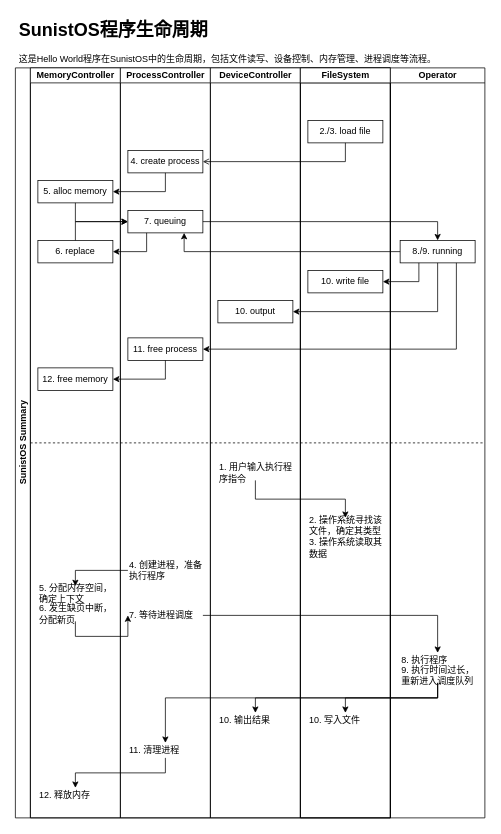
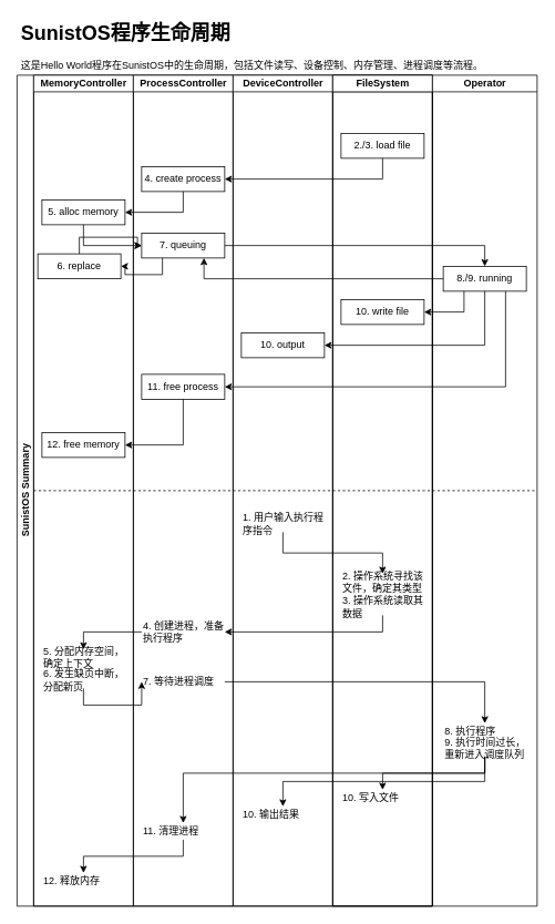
- <mxCell id="28" style="edgeStyle=orthogonalEdgeStyle;rounded=0;orthogonalLoop=1;jettySize=auto;html=1;exitX=0.5;exitY=1;exitDx=0;exitDy=0;entryX=1;entryY=0.5;entryDx=0;entryDy=0;endArrow=open;" edge="1" parent="3" source="23" target="12"><mxGeometry relative="1" as="geometry" /></mxCell>
+ <mxCell id="28" style="edgeStyle=orthogonalEdgeStyle;rounded=0;orthogonalLoop=1;jettySize=auto;html=1;exitX=0.5;exitY=1;exitDx=0;exitDy=0;entryX=1;entryY=0.5;entryDx=0;entryDy=0;" edge="1" parent="3" source="23" target="12"><mxGeometry relative="1" as="geometry" /></mxCell>
- <mxCell id="6" value="6. replace" style="rounded=0;whiteSpace=wrap;html=1;" vertex="1" parent="4"><mxGeometry x="10" y="230" width="100" height="30" as="geometry" /></mxCell>
+ <mxCell id="6" value="6. replace" style="rounded=0;whiteSpace=wrap;html=1;" vertex="1" parent="4"><mxGeometry x="5" y="215" width="100" height="30" as="geometry" /></mxCell>
- <mxCell id="7" value="12. free memory" style="rounded=0;whiteSpace=wrap;html=1;" vertex="1" parent="4"><mxGeometry x="10" y="400" width="100" height="30" as="geometry" /></mxCell>
+ <mxCell id="7" value="12. free memory" style="rounded=0;whiteSpace=wrap;html=1;" vertex="1" parent="4"><mxGeometry x="10" y="430" width="100" height="30" as="geometry" /></mxCell>
+ <mxCell id="34" style="edgeStyle=orthogonalEdgeStyle;rounded=0;orthogonalLoop=1;jettySize=auto;html=1;exitX=0.5;exitY=1;exitDx=0;exitDy=0;entryX=1;entryY=0.5;entryDx=0;entryDy=0;" edge="1" parent="3" source="26" target="15"><mxGeometry relative="1" as="geometry" /></mxCell>
- <mxCell id="21" value="10. 输出结果" style="text;html=1;strokeColor=none;fillColor=none;align=left;verticalAlign=middle;whiteSpace=wrap;rounded=0;" vertex="1" parent="18"><mxGeometry x="10" y="860" width="100" height="20" as="geometry" /></mxCell>
+ <mxCell id="21" value="10. 输出结果" style="text;html=1;strokeColor=none;fillColor=none;align=left;verticalAlign=middle;whiteSpace=wrap;rounded=0;" vertex="1" parent="18"><mxGeometry x="10" y="880" width="100" height="20" as="geometry" /></mxCell>
